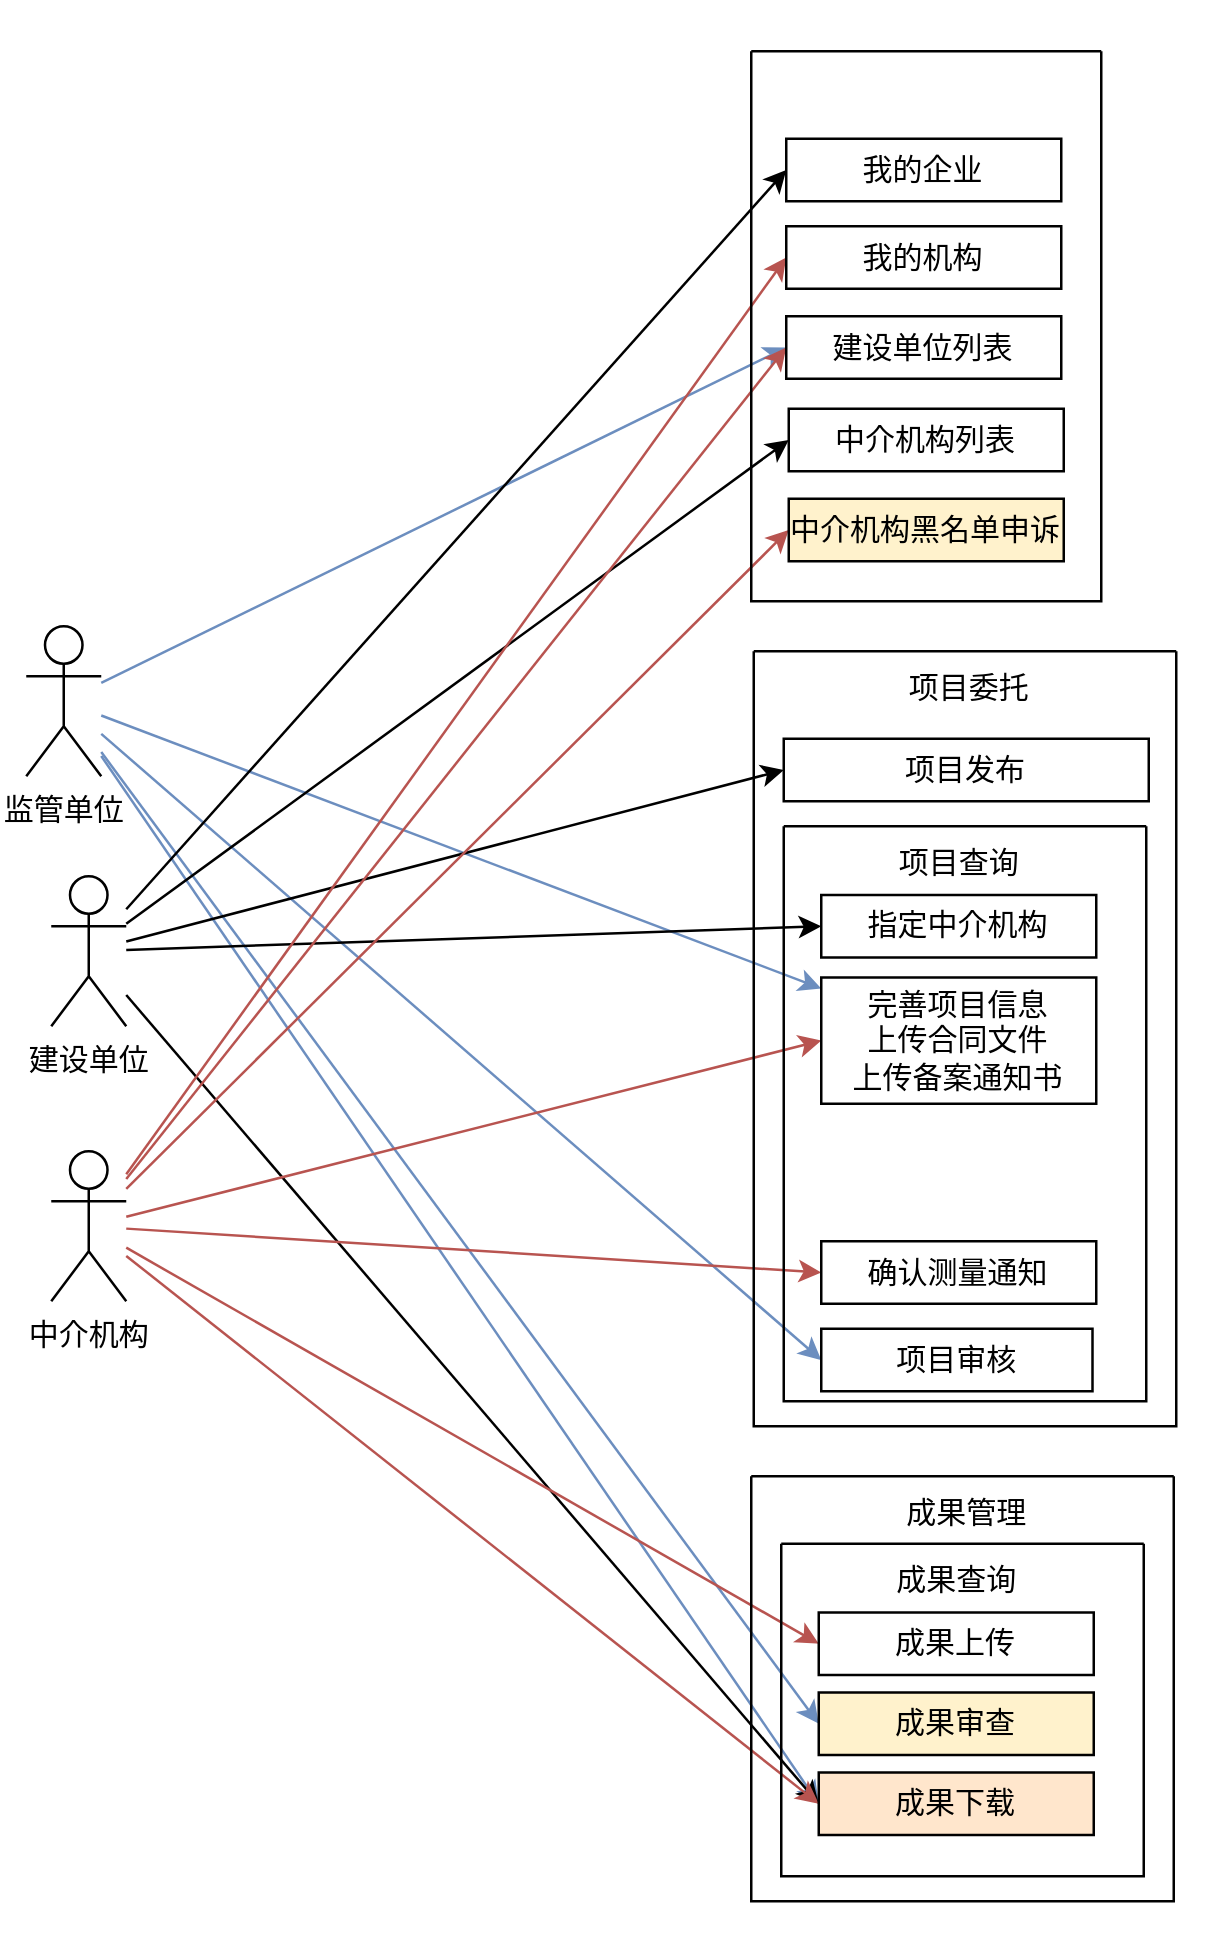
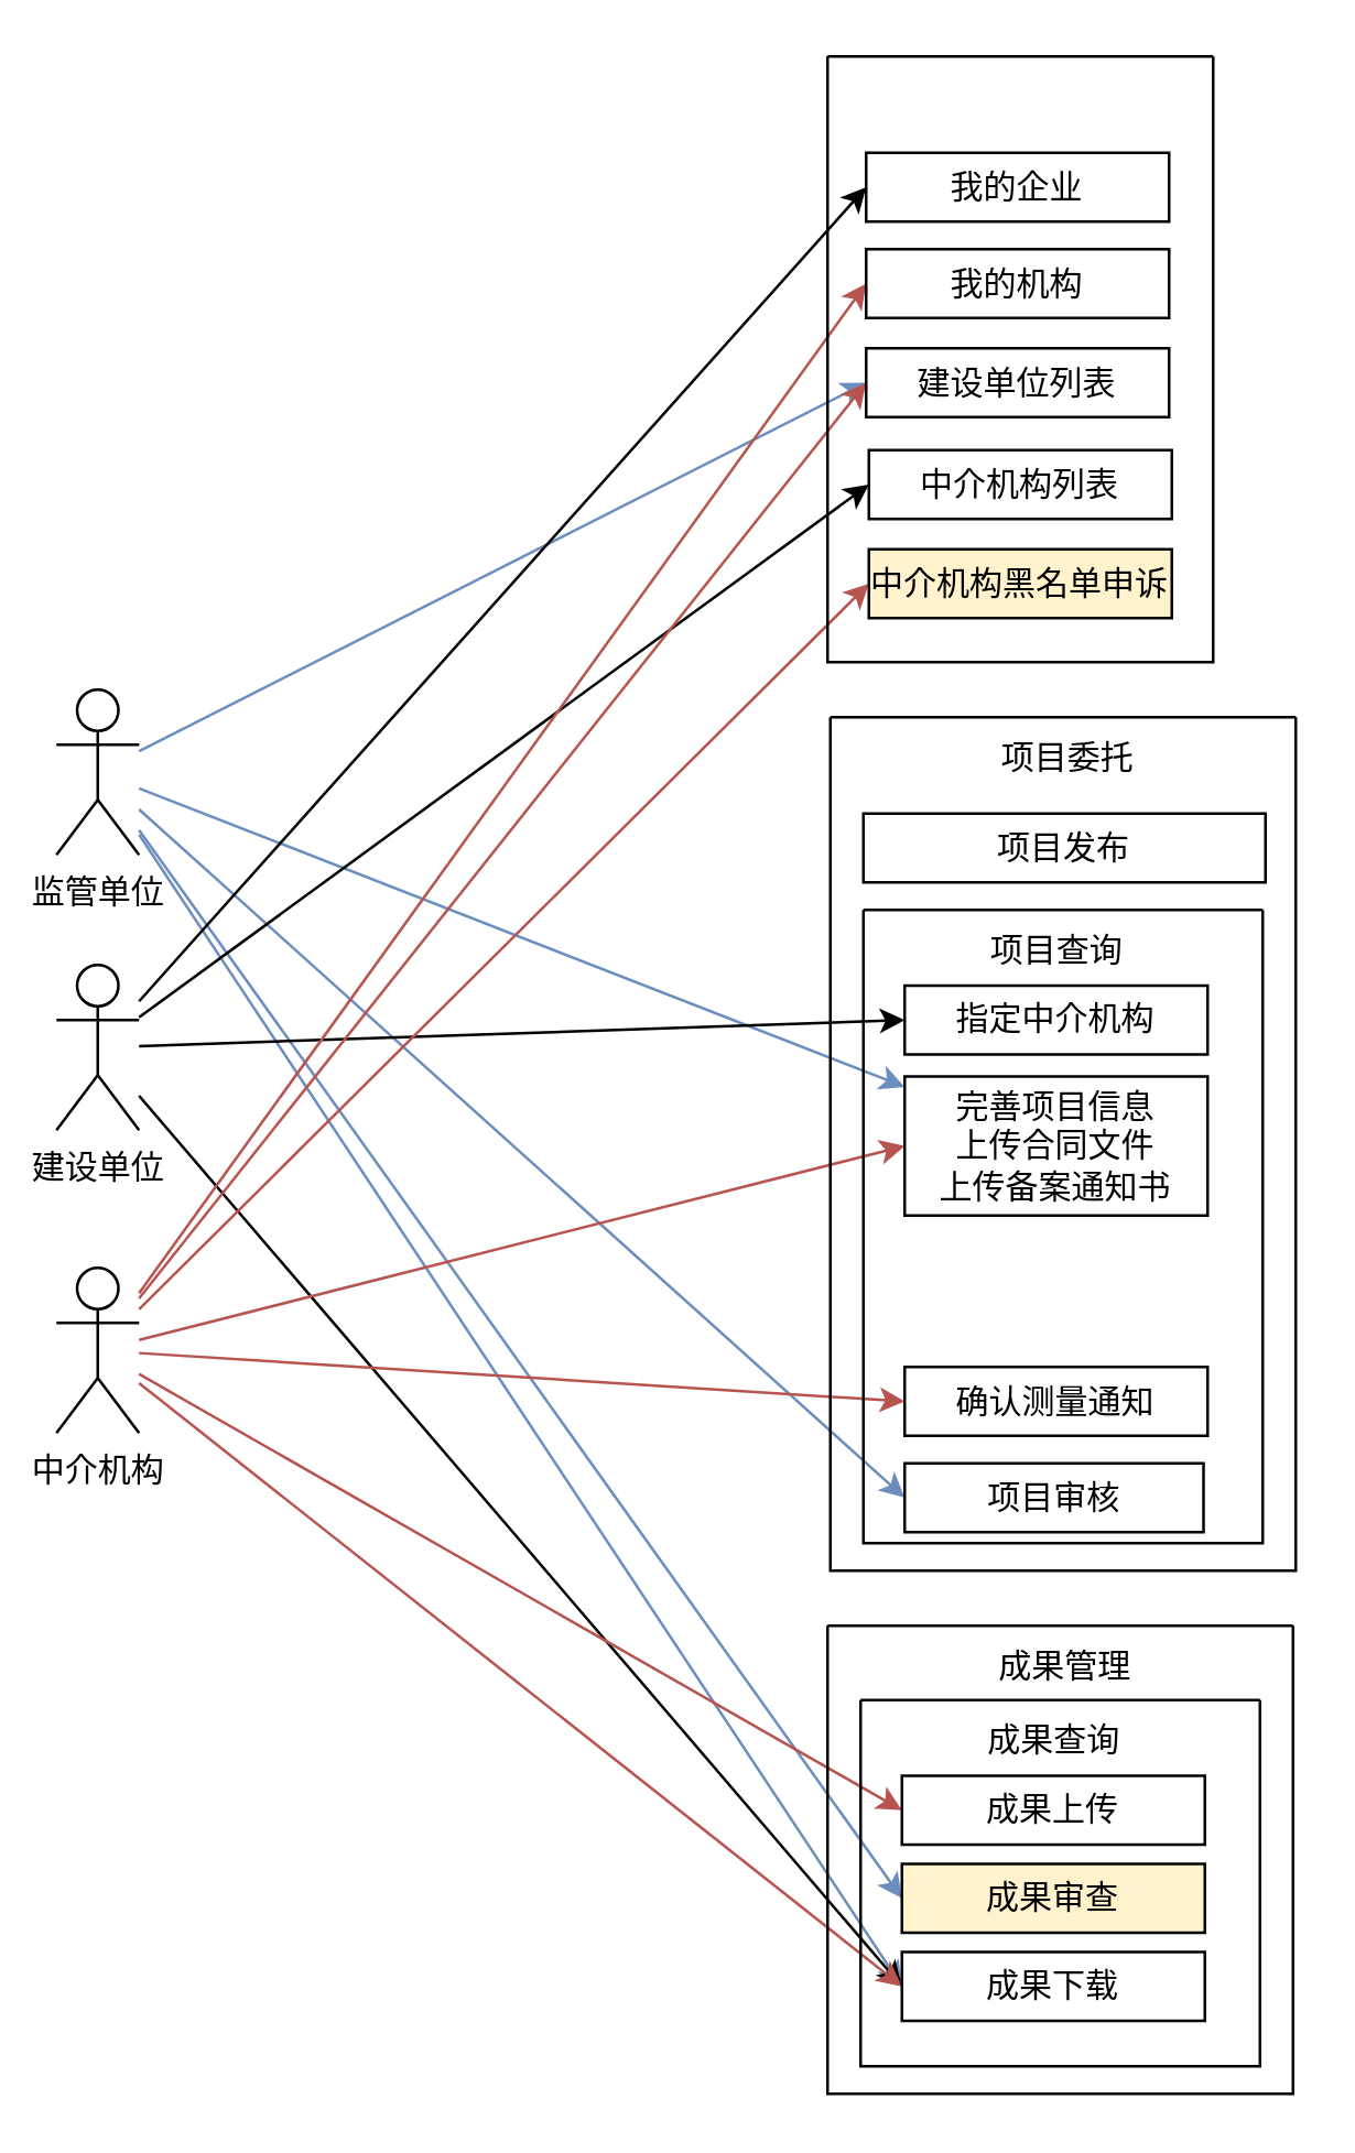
- <mxCell id="7" value="监管单位" style="shape=umlActor;verticalLabelPosition=bottom;verticalAlign=top;html=1;outlineConnect=0;" parent="1" vertex="1"><mxGeometry x="10" y="250" width="30" height="60" as="geometry" /></mxCell>
+ <mxCell id="7" value="监管单位" style="shape=umlActor;verticalLabelPosition=bottom;verticalAlign=top;html=1;outlineConnect=0;" parent="1" vertex="1"><mxGeometry x="20" y="250" width="30" height="60" as="geometry" /></mxCell>
- <mxCell id="10" style="edgeStyle=none;rounded=0;orthogonalLoop=1;jettySize=auto;html=1;entryX=0;entryY=0.5;entryDx=0;entryDy=0;" parent="1" source="13" target="30" edge="1"><mxGeometry relative="1" as="geometry" /></mxCell>
- <mxCell id="43" value="成果下载" style="whiteSpace=wrap;html=1;fillColor=#ffe6cc;" parent="39" vertex="1"><mxGeometry x="15" y="91.5" width="110" height="25" as="geometry" /></mxCell>
+ <mxCell id="43" value="成果下载" style="whiteSpace=wrap;html=1;" parent="39" vertex="1"><mxGeometry x="15" y="91.5" width="110" height="25" as="geometry" /></mxCell>
